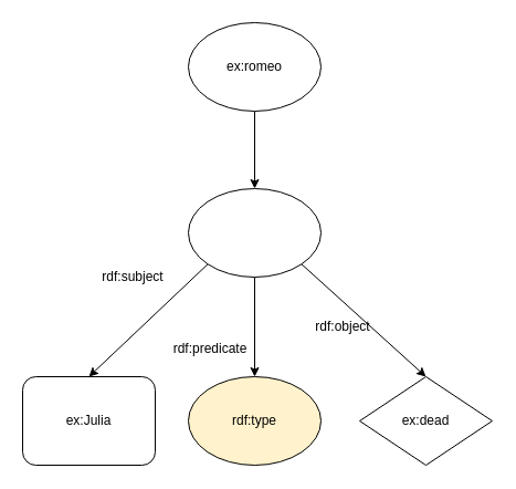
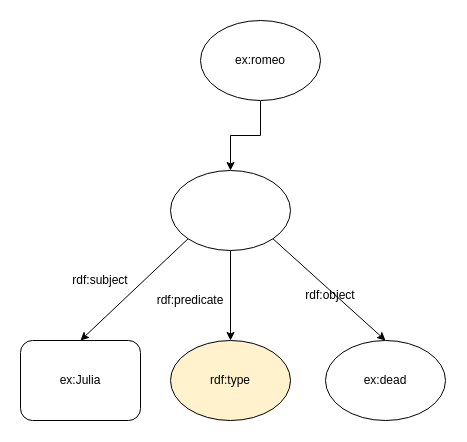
- <mxCell id="3" value="ex:romeo" style="ellipse;whiteSpace=wrap;html=1;" vertex="1" parent="1"><mxGeometry x="170" y="20" width="120" height="80" as="geometry" /></mxCell>
+ <mxCell id="3" value="ex:romeo" style="ellipse;whiteSpace=wrap;html=1;" vertex="1" parent="1"><mxGeometry x="200" y="20" width="120" height="80" as="geometry" /></mxCell>
- <mxCell id="11" value="rdf:subject" style="text;html=1;strokeColor=none;fillColor=none;align=center;verticalAlign=middle;whiteSpace=wrap;rounded=0;" vertex="1" parent="1"><mxGeometry x="100" y="240" width="40" height="20" as="geometry" /></mxCell>
+ <mxCell id="11" value="rdf:subject" style="text;html=1;strokeColor=none;fillColor=none;align=center;verticalAlign=middle;whiteSpace=wrap;rounded=0;" vertex="1" parent="1"><mxGeometry x="80" y="270" width="40" height="20" as="geometry" /></mxCell>
- <mxCell id="13" value="rdf:object" style="text;html=1;strokeColor=none;fillColor=none;align=center;verticalAlign=middle;whiteSpace=wrap;rounded=0;" vertex="1" parent="1"><mxGeometry x="290" y="285" width="40" height="20" as="geometry" /></mxCell>
+ <mxCell id="13" value="rdf:object" style="text;html=1;strokeColor=none;fillColor=none;align=center;verticalAlign=middle;whiteSpace=wrap;rounded=0;" vertex="1" parent="1"><mxGeometry x="310" y="285" width="40" height="20" as="geometry" /></mxCell>
- <mxCell id="12" value="rdf:predicate" style="text;html=1;strokeColor=none;fillColor=none;align=center;verticalAlign=middle;whiteSpace=wrap;rounded=0;" vertex="1" parent="1"><mxGeometry x="170" y="305" width="40" height="20" as="geometry" /></mxCell>
+ <mxCell id="12" value="rdf:predicate" style="text;html=1;strokeColor=none;fillColor=none;align=center;verticalAlign=middle;whiteSpace=wrap;rounded=0;" vertex="1" parent="1"><mxGeometry x="170" y="290" width="40" height="20" as="geometry" /></mxCell>
- <mxCell id="10" value="ex:dead" style="rhombus;whiteSpace=wrap;html=1;" vertex="1" parent="1"><mxGeometry x="325" y="340" width="120" height="80" as="geometry" /></mxCell>
+ <mxCell id="10" value="ex:dead" style="ellipse;whiteSpace=wrap;html=1;" vertex="1" parent="1"><mxGeometry x="325" y="340" width="120" height="80" as="geometry" /></mxCell>
